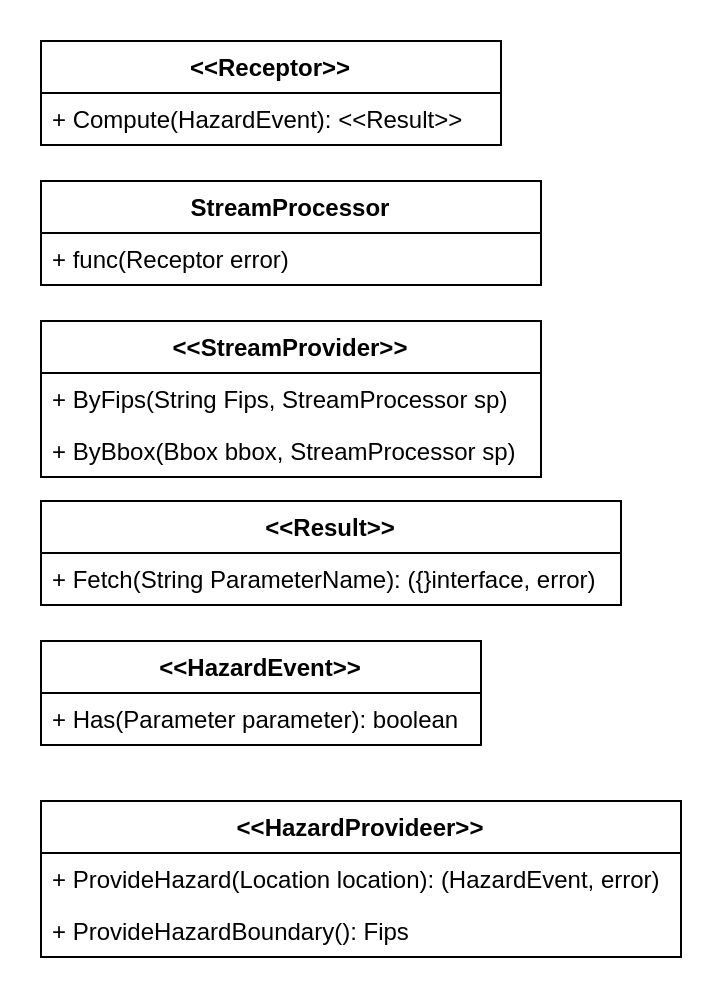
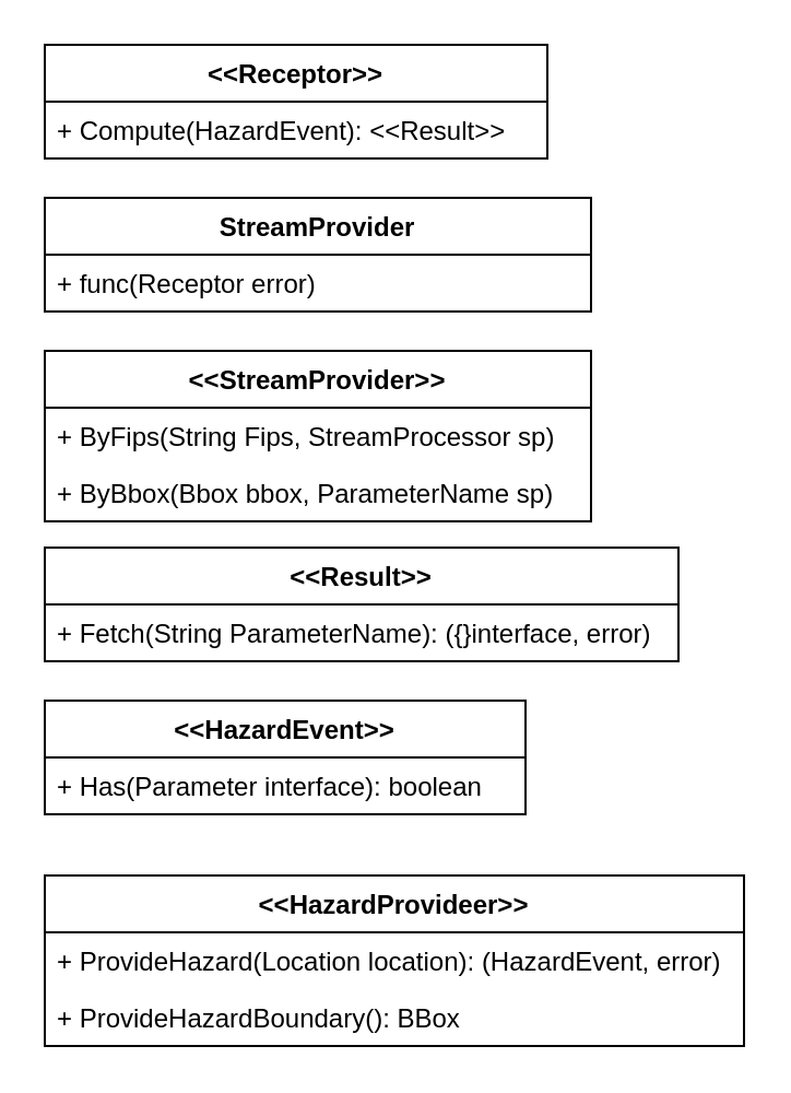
- <mxCell id="14" value="StreamProcessor" style="swimlane;fontStyle=1;align=center;verticalAlign=top;childLayout=stackLayout;horizontal=1;startSize=26;horizontalStack=0;resizeParent=1;resizeParentMax=0;resizeLast=0;collapsible=1;marginBottom=0;" vertex="1" parent="1"><mxGeometry x="20" y="90" width="250" height="52" as="geometry" /></mxCell>
+ <mxCell id="14" value="StreamProvider" style="swimlane;fontStyle=1;align=center;verticalAlign=top;childLayout=stackLayout;horizontal=1;startSize=26;horizontalStack=0;resizeParent=1;resizeParentMax=0;resizeLast=0;collapsible=1;marginBottom=0;" vertex="1" parent="1"><mxGeometry x="20" y="90" width="250" height="52" as="geometry" /></mxCell>
- <mxCell id="13" value="+ ByBbox(Bbox bbox, StreamProcessor sp)" style="text;strokeColor=none;fillColor=none;align=left;verticalAlign=top;spacingLeft=4;spacingRight=4;overflow=hidden;rotatable=0;points=[[0,0.5],[1,0.5]];portConstraint=eastwest;" vertex="1" parent="11"><mxGeometry y="52" width="250" height="26" as="geometry" /></mxCell>
+ <mxCell id="13" value="+ ByBbox(Bbox bbox, ParameterName sp)" style="text;strokeColor=none;fillColor=none;align=left;verticalAlign=top;spacingLeft=4;spacingRight=4;overflow=hidden;rotatable=0;points=[[0,0.5],[1,0.5]];portConstraint=eastwest;" vertex="1" parent="11"><mxGeometry y="52" width="250" height="26" as="geometry" /></mxCell>
- <mxCell id="7" value="+ Has(Parameter parameter): boolean" style="text;strokeColor=none;fillColor=none;align=left;verticalAlign=top;spacingLeft=4;spacingRight=4;overflow=hidden;rotatable=0;points=[[0,0.5],[1,0.5]];portConstraint=eastwest;" vertex="1" parent="6"><mxGeometry y="26" width="220" height="26" as="geometry" /></mxCell>
+ <mxCell id="7" value="+ Has(Parameter interface): boolean" style="text;strokeColor=none;fillColor=none;align=left;verticalAlign=top;spacingLeft=4;spacingRight=4;overflow=hidden;rotatable=0;points=[[0,0.5],[1,0.5]];portConstraint=eastwest;" vertex="1" parent="6"><mxGeometry y="26" width="220" height="26" as="geometry" /></mxCell>
- <mxCell id="10" value="+ ProvideHazardBoundary(): Fips" style="text;strokeColor=none;fillColor=none;align=left;verticalAlign=top;spacingLeft=4;spacingRight=4;overflow=hidden;rotatable=0;points=[[0,0.5],[1,0.5]];portConstraint=eastwest;" vertex="1" parent="8"><mxGeometry y="52" width="320" height="26" as="geometry" /></mxCell>
+ <mxCell id="10" value="+ ProvideHazardBoundary(): BBox" style="text;strokeColor=none;fillColor=none;align=left;verticalAlign=top;spacingLeft=4;spacingRight=4;overflow=hidden;rotatable=0;points=[[0,0.5],[1,0.5]];portConstraint=eastwest;" vertex="1" parent="8"><mxGeometry y="52" width="320" height="26" as="geometry" /></mxCell>
